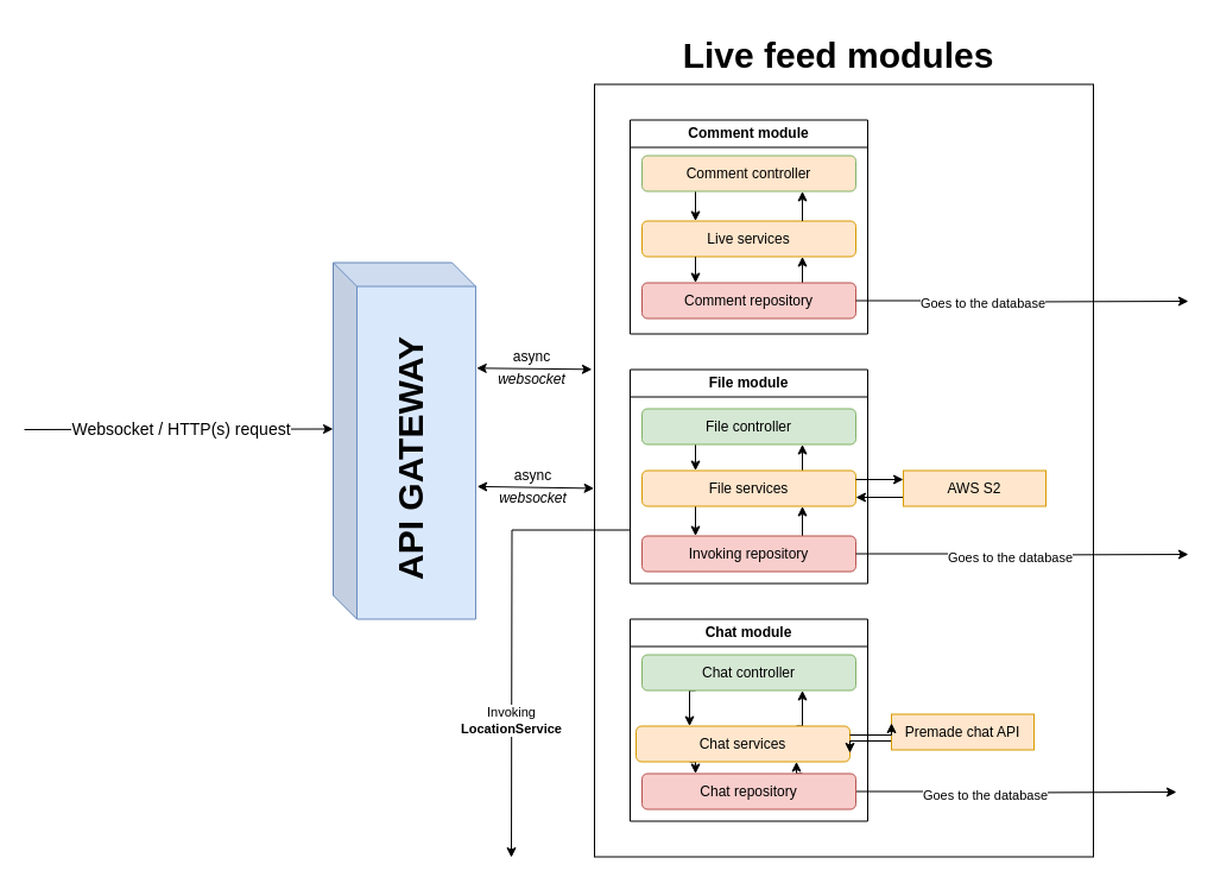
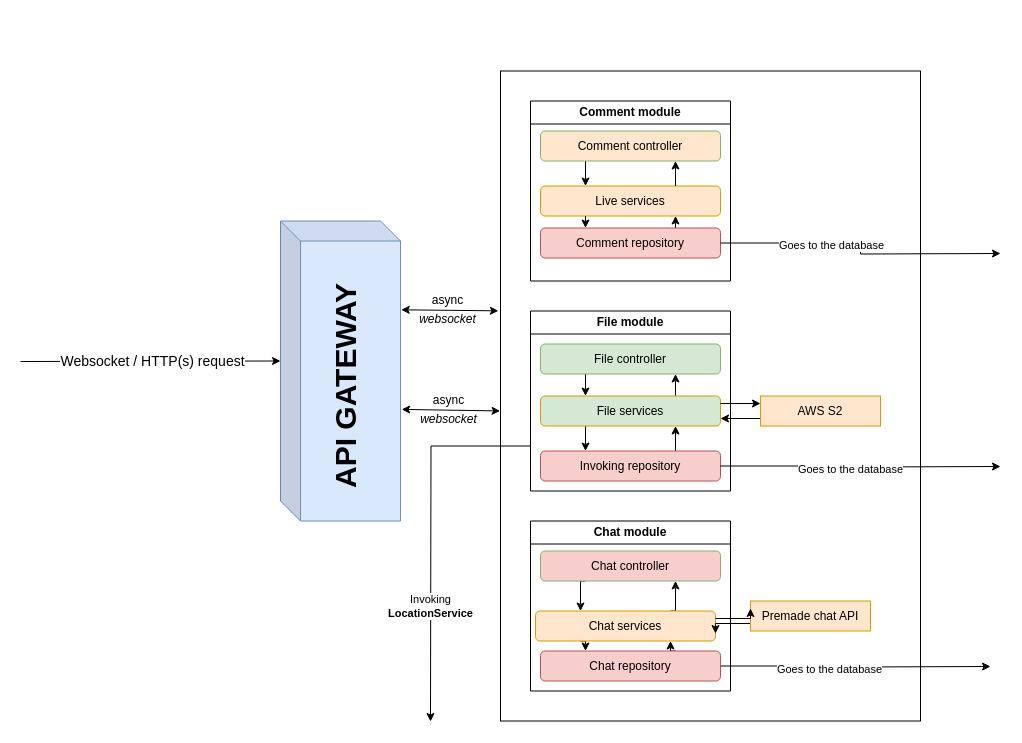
- <mxCell id="45" value="&lt;b&gt;&lt;font style=&quot;font-size: 30px;&quot;&gt;Live feed modules&lt;/font&gt;&lt;/b&gt;" style="text;html=1;align=center;verticalAlign=middle;resizable=0;points=[];autosize=1;strokeColor=none;fillColor=none;" parent="1" vertex="1"><mxGeometry x="560" y="20.5" width="290" height="50" as="geometry" /></mxCell>
- <mxCell id="13" value="Comment repository" style="rounded=1;whiteSpace=wrap;html=1;fillColor=#f8cecc;strokeColor=#b85450;" parent="1" vertex="1"><mxGeometry x="540" y="237.5" width="180" height="30" as="geometry" /></mxCell>
+ <mxCell id="13" value="Comment repository" style="rounded=1;whiteSpace=wrap;html=1;fillColor=#f8cecc;strokeColor=#b85450;" parent="1" vertex="1"><mxGeometry x="540" y="227.5" width="180" height="30" as="geometry" /></mxCell>
- <mxCell id="23" value="File services" style="rounded=1;whiteSpace=wrap;html=1;fillColor=#ffe6cc;strokeColor=#d79b00;" parent="18" vertex="1"><mxGeometry x="10" y="85" width="180" height="30" as="geometry" /></mxCell>
+ <mxCell id="23" value="File services" style="rounded=1;whiteSpace=wrap;html=1;fillColor=#d5e8d4;strokeColor=#d79b00;" parent="18" vertex="1"><mxGeometry x="10" y="85" width="180" height="30" as="geometry" /></mxCell>
- <mxCell id="34" value="Chat controller" style="rounded=1;whiteSpace=wrap;html=1;fillColor=#d5e8d4;strokeColor=#82b366;" parent="32" vertex="1"><mxGeometry x="10" y="30" width="180" height="30" as="geometry" /></mxCell>
+ <mxCell id="34" value="Chat controller" style="rounded=1;whiteSpace=wrap;html=1;fillColor=#f8cecc;strokeColor=#82b366;" parent="32" vertex="1"><mxGeometry x="10" y="30" width="180" height="30" as="geometry" /></mxCell>
